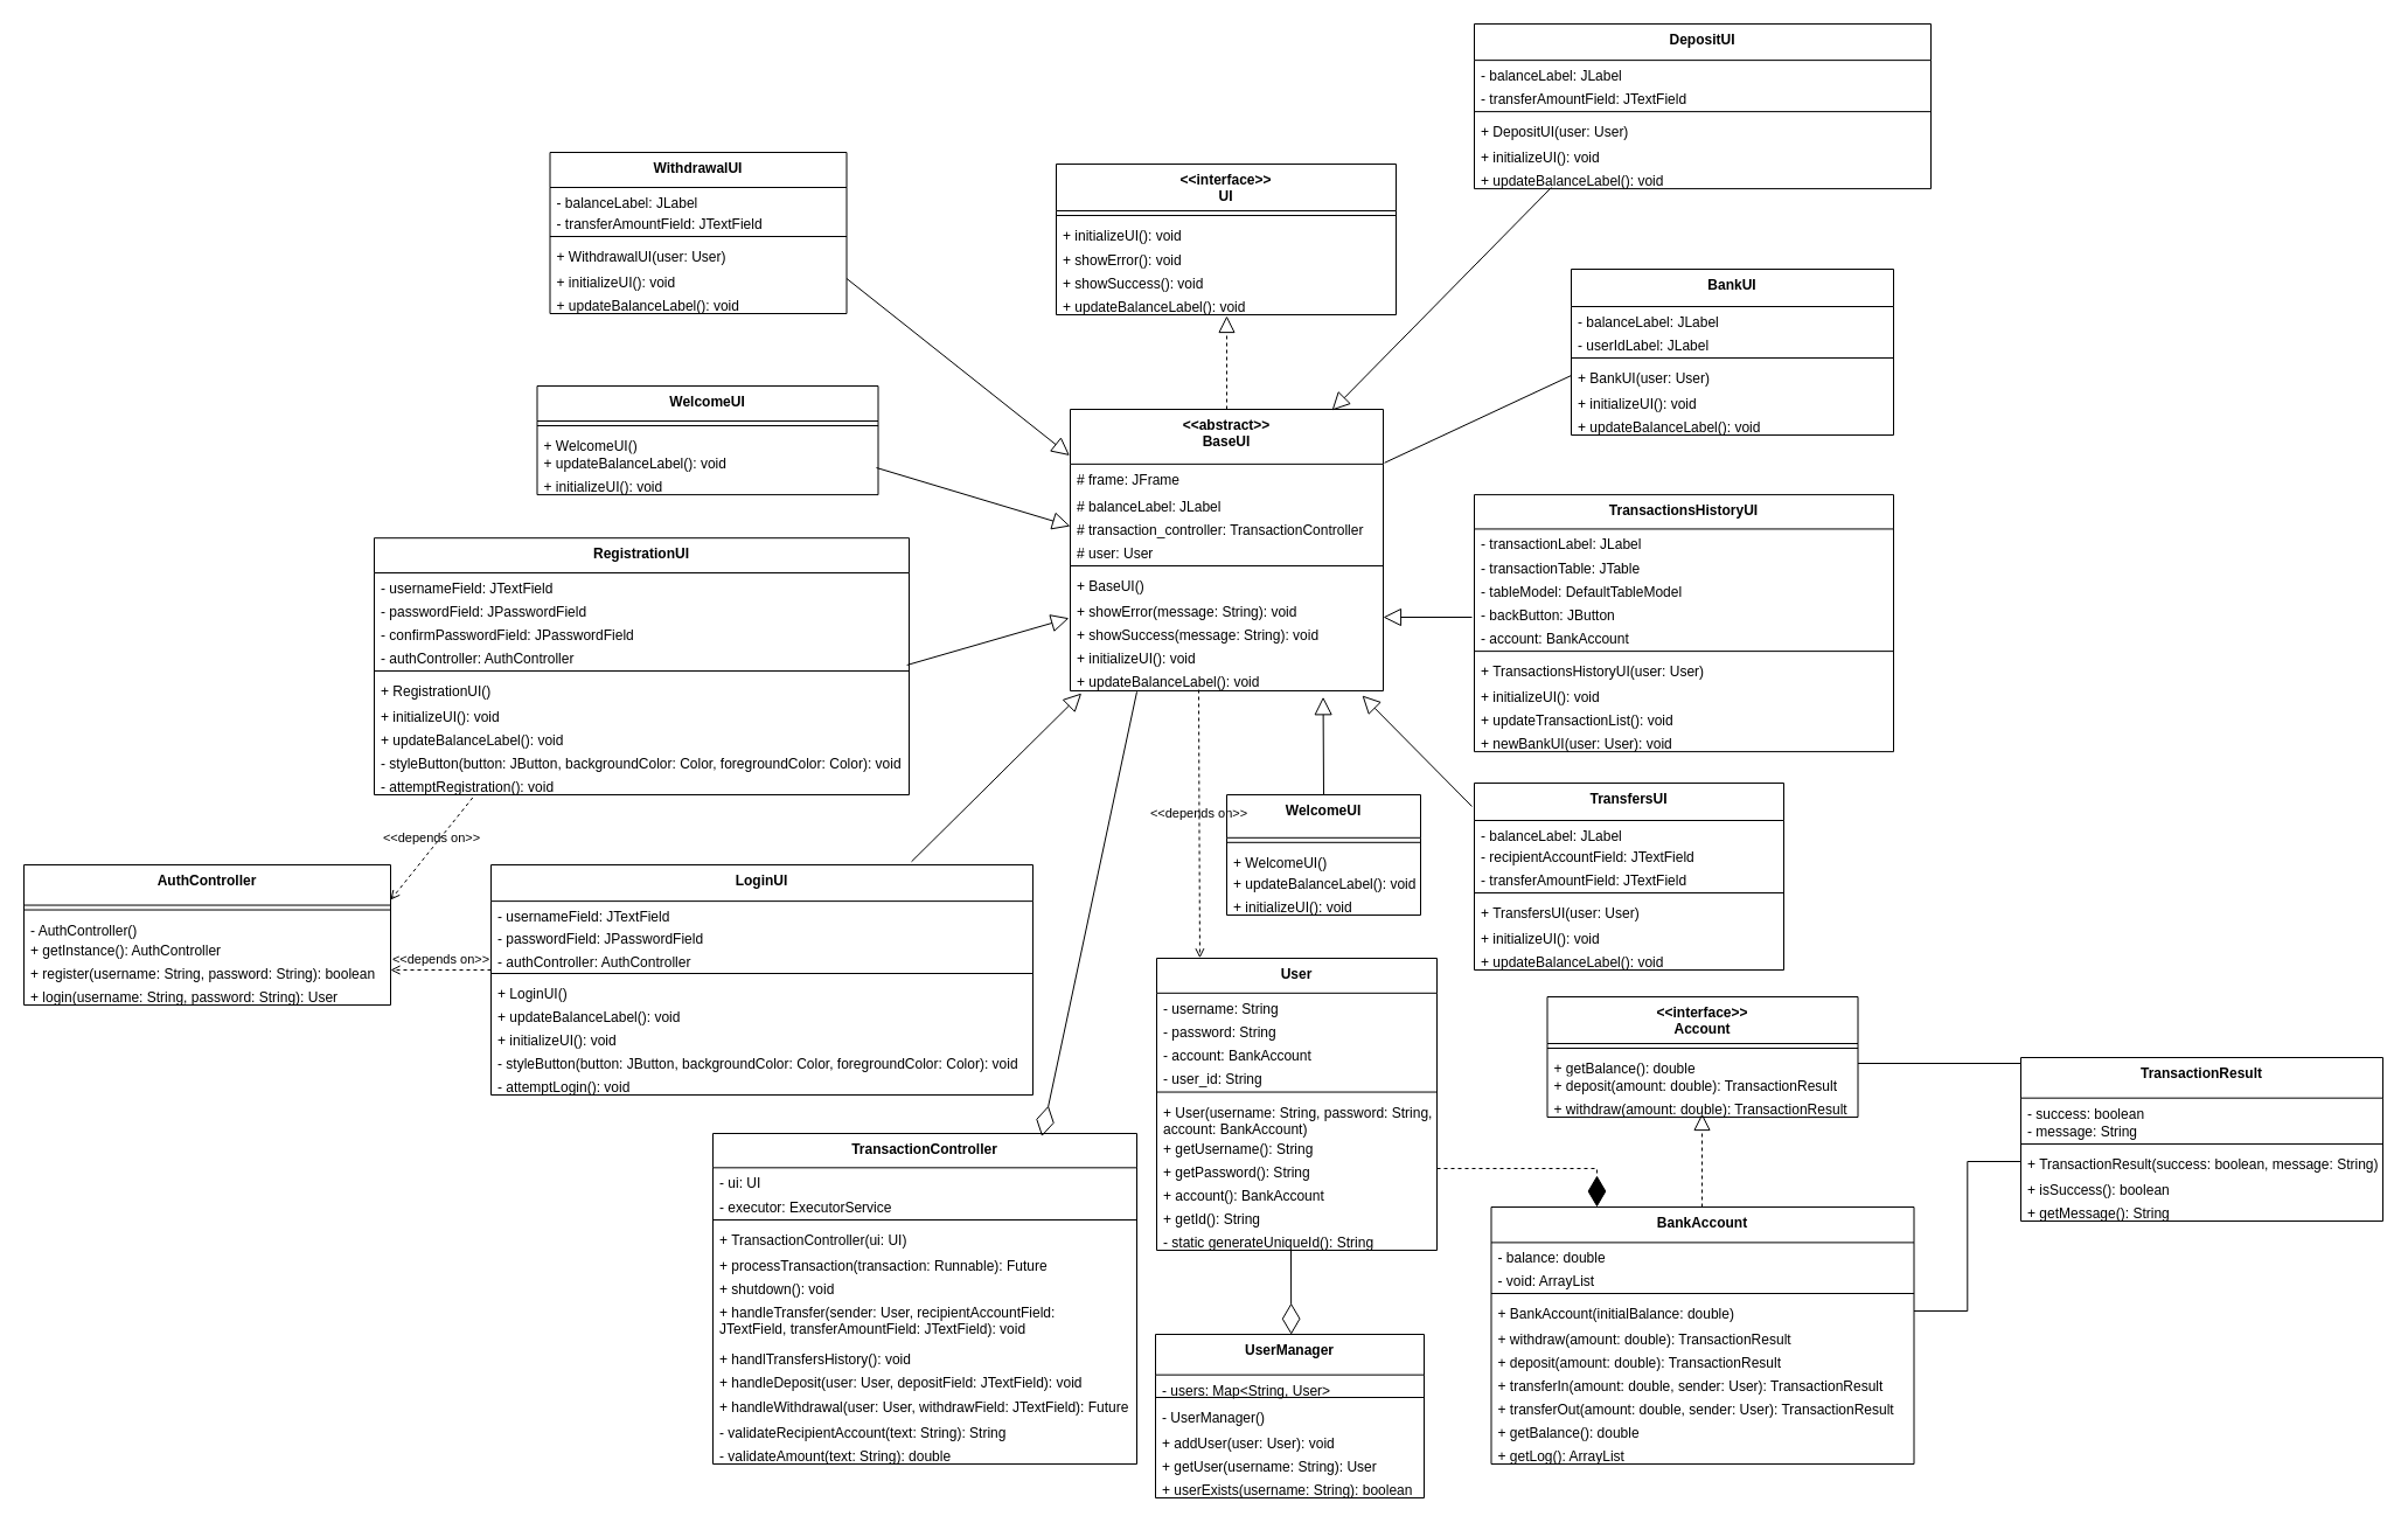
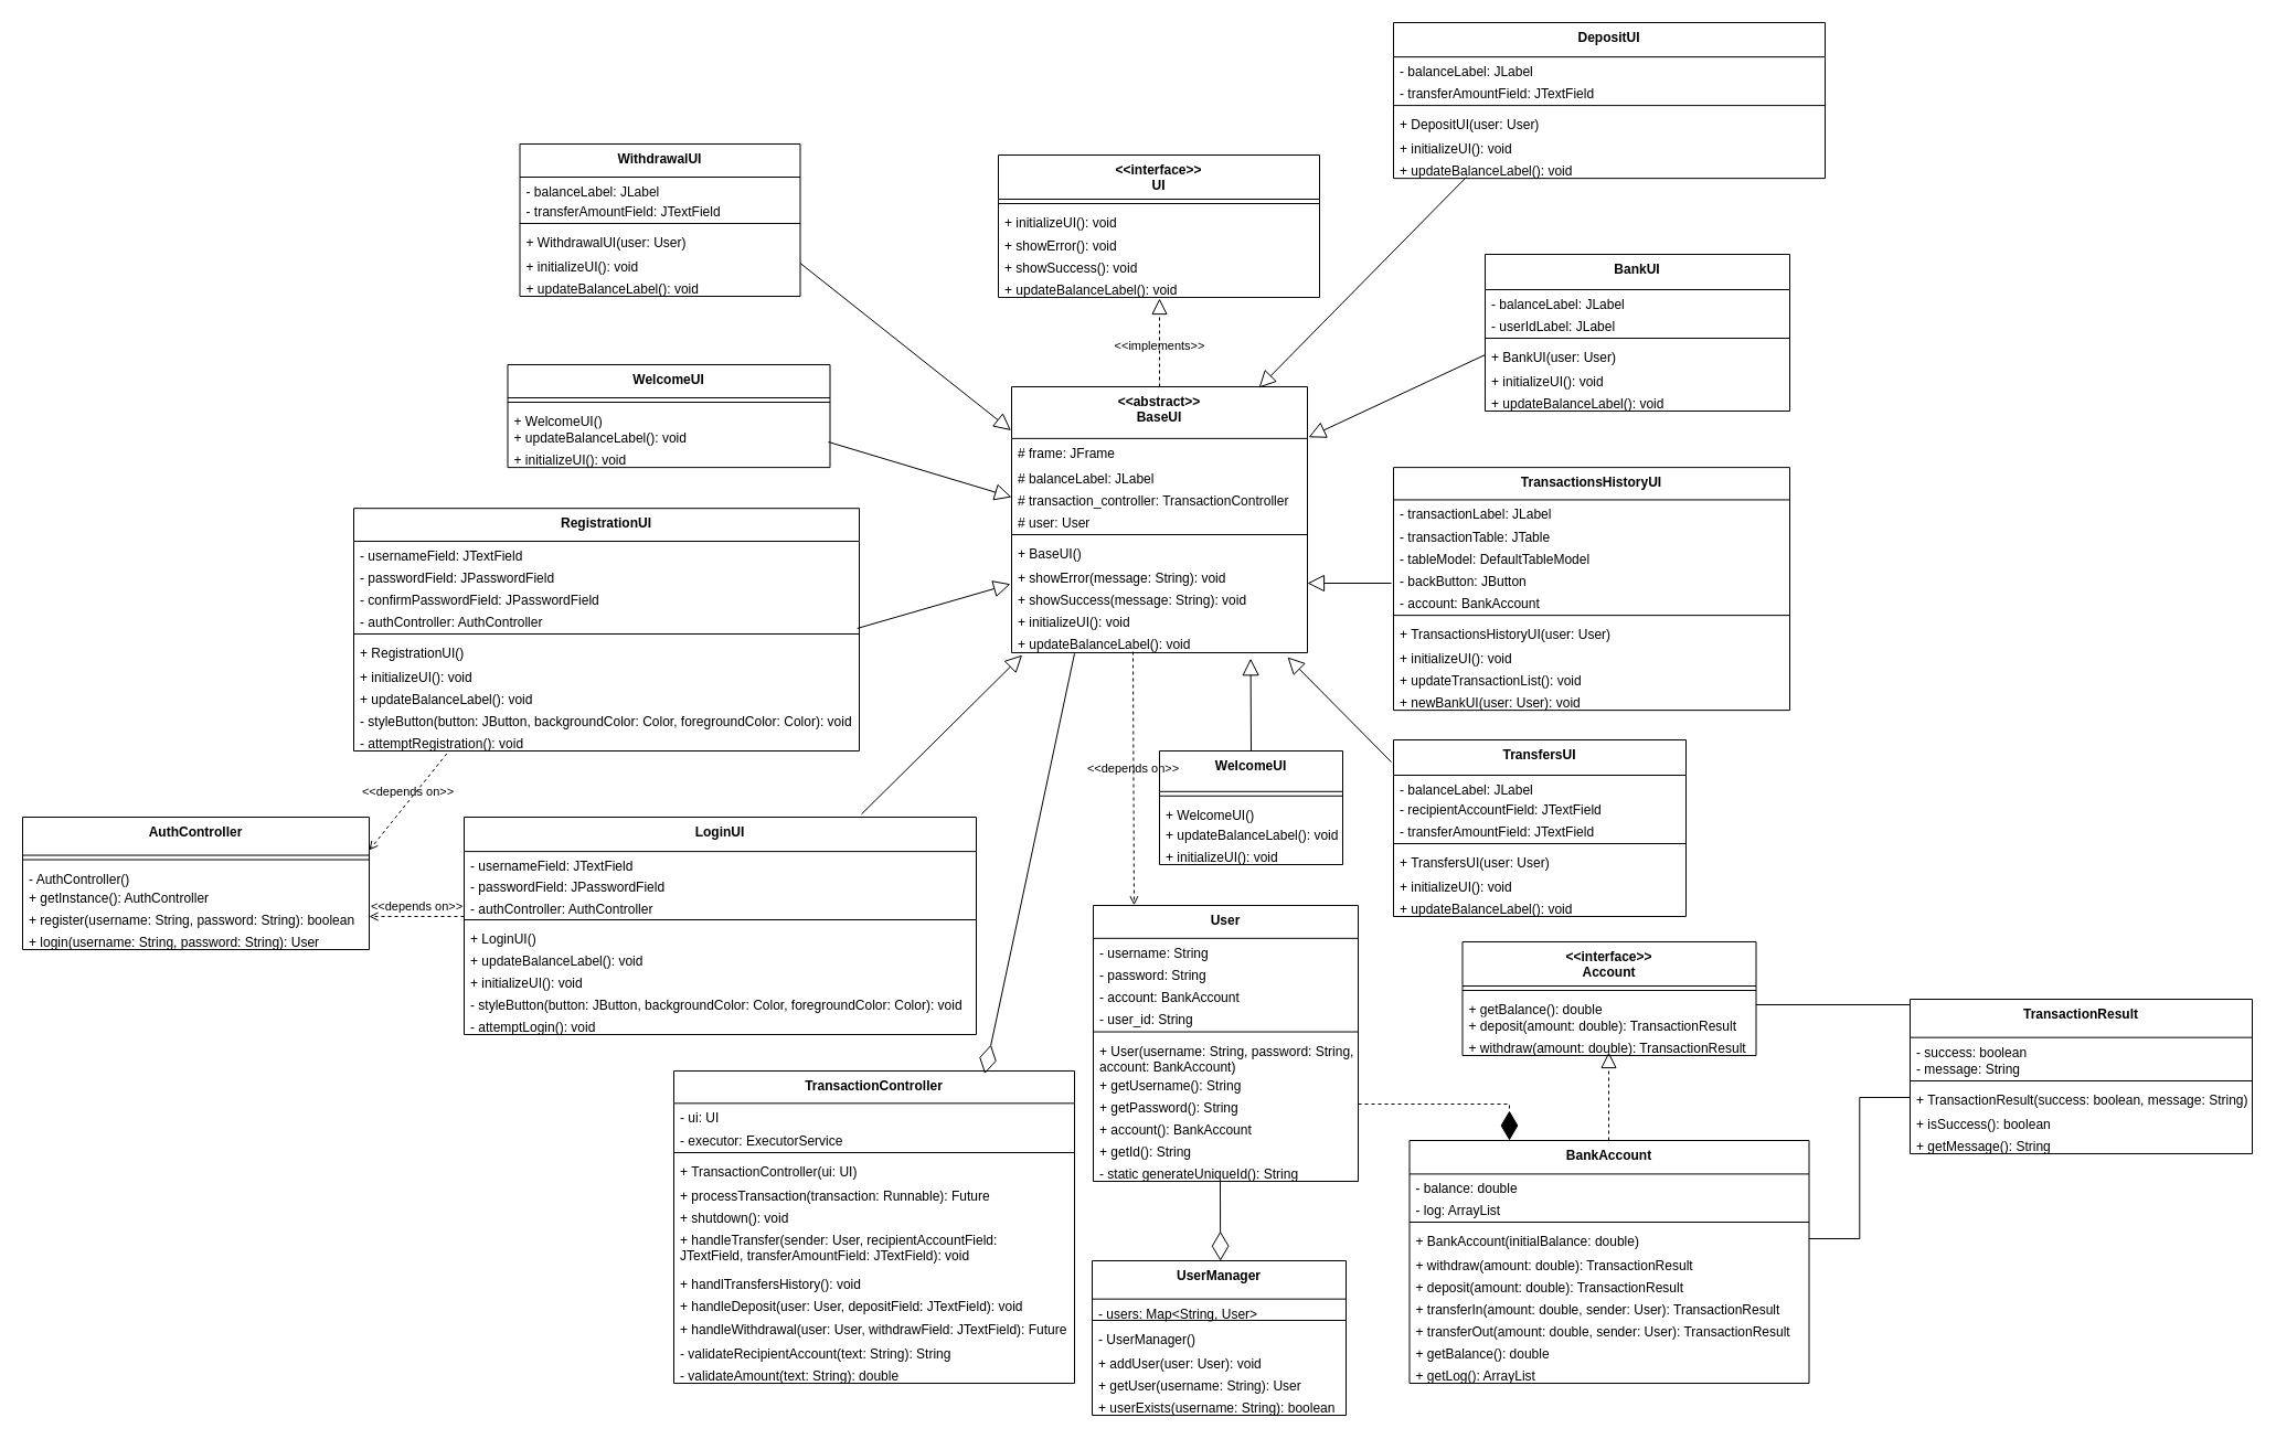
+ <mxCell id="163" value="&amp;lt;&amp;lt;implements&amp;gt;&amp;gt;" style="text;html=1;align=center;verticalAlign=middle;resizable=0;points=[];autosize=1;strokeColor=none;fillColor=none;fontSize=11;" vertex="1" parent="1"><mxGeometry x="995" y="298" width="110" height="30" as="geometry" /></mxCell>
- <mxCell id="159" value="" style="html=1;verticalAlign=bottom;labelBackgroundColor=none;endArrow=none;endFill=0;rounded=0;entryX=1.004;entryY=-0.046;entryDx=0;entryDy=0;exitX=0;exitY=0.5;exitDx=0;exitDy=0;entryPerimeter=0;endSize=13;" edge="1" parent="1" source="38" target="8"><mxGeometry x="0.005" width="160" relative="1" as="geometry"><mxPoint x="1301" y="288" as="sourcePoint" /><mxPoint x="1225" y="300" as="targetPoint" /><mxPoint as="offset" /></mxGeometry></mxCell>
+ <mxCell id="159" value="" style="html=1;verticalAlign=bottom;labelBackgroundColor=none;endArrow=block;endFill=0;rounded=0;entryX=1.004;entryY=-0.046;entryDx=0;entryDy=0;exitX=0;exitY=0.5;exitDx=0;exitDy=0;entryPerimeter=0;endSize=13;" edge="1" parent="1" source="38" target="8"><mxGeometry x="0.005" width="160" relative="1" as="geometry"><mxPoint x="1301" y="288" as="sourcePoint" /><mxPoint x="1225" y="300" as="targetPoint" /><mxPoint as="offset" /></mxGeometry></mxCell>
- <mxCell id="116" value="- void: ArrayList " style="text;strokeColor=none;fillColor=none;align=left;verticalAlign=top;spacingLeft=4;spacingRight=4;overflow=hidden;rotatable=0;points=[[0,0.5],[1,0.5]];portConstraint=eastwest;" vertex="1" parent="114"><mxGeometry y="50" width="362" height="20" as="geometry" /></mxCell>
+ <mxCell id="116" value="- log: ArrayList " style="text;strokeColor=none;fillColor=none;align=left;verticalAlign=top;spacingLeft=4;spacingRight=4;overflow=hidden;rotatable=0;points=[[0,0.5],[1,0.5]];portConstraint=eastwest;" vertex="1" parent="114"><mxGeometry y="50" width="362" height="20" as="geometry" /></mxCell>
